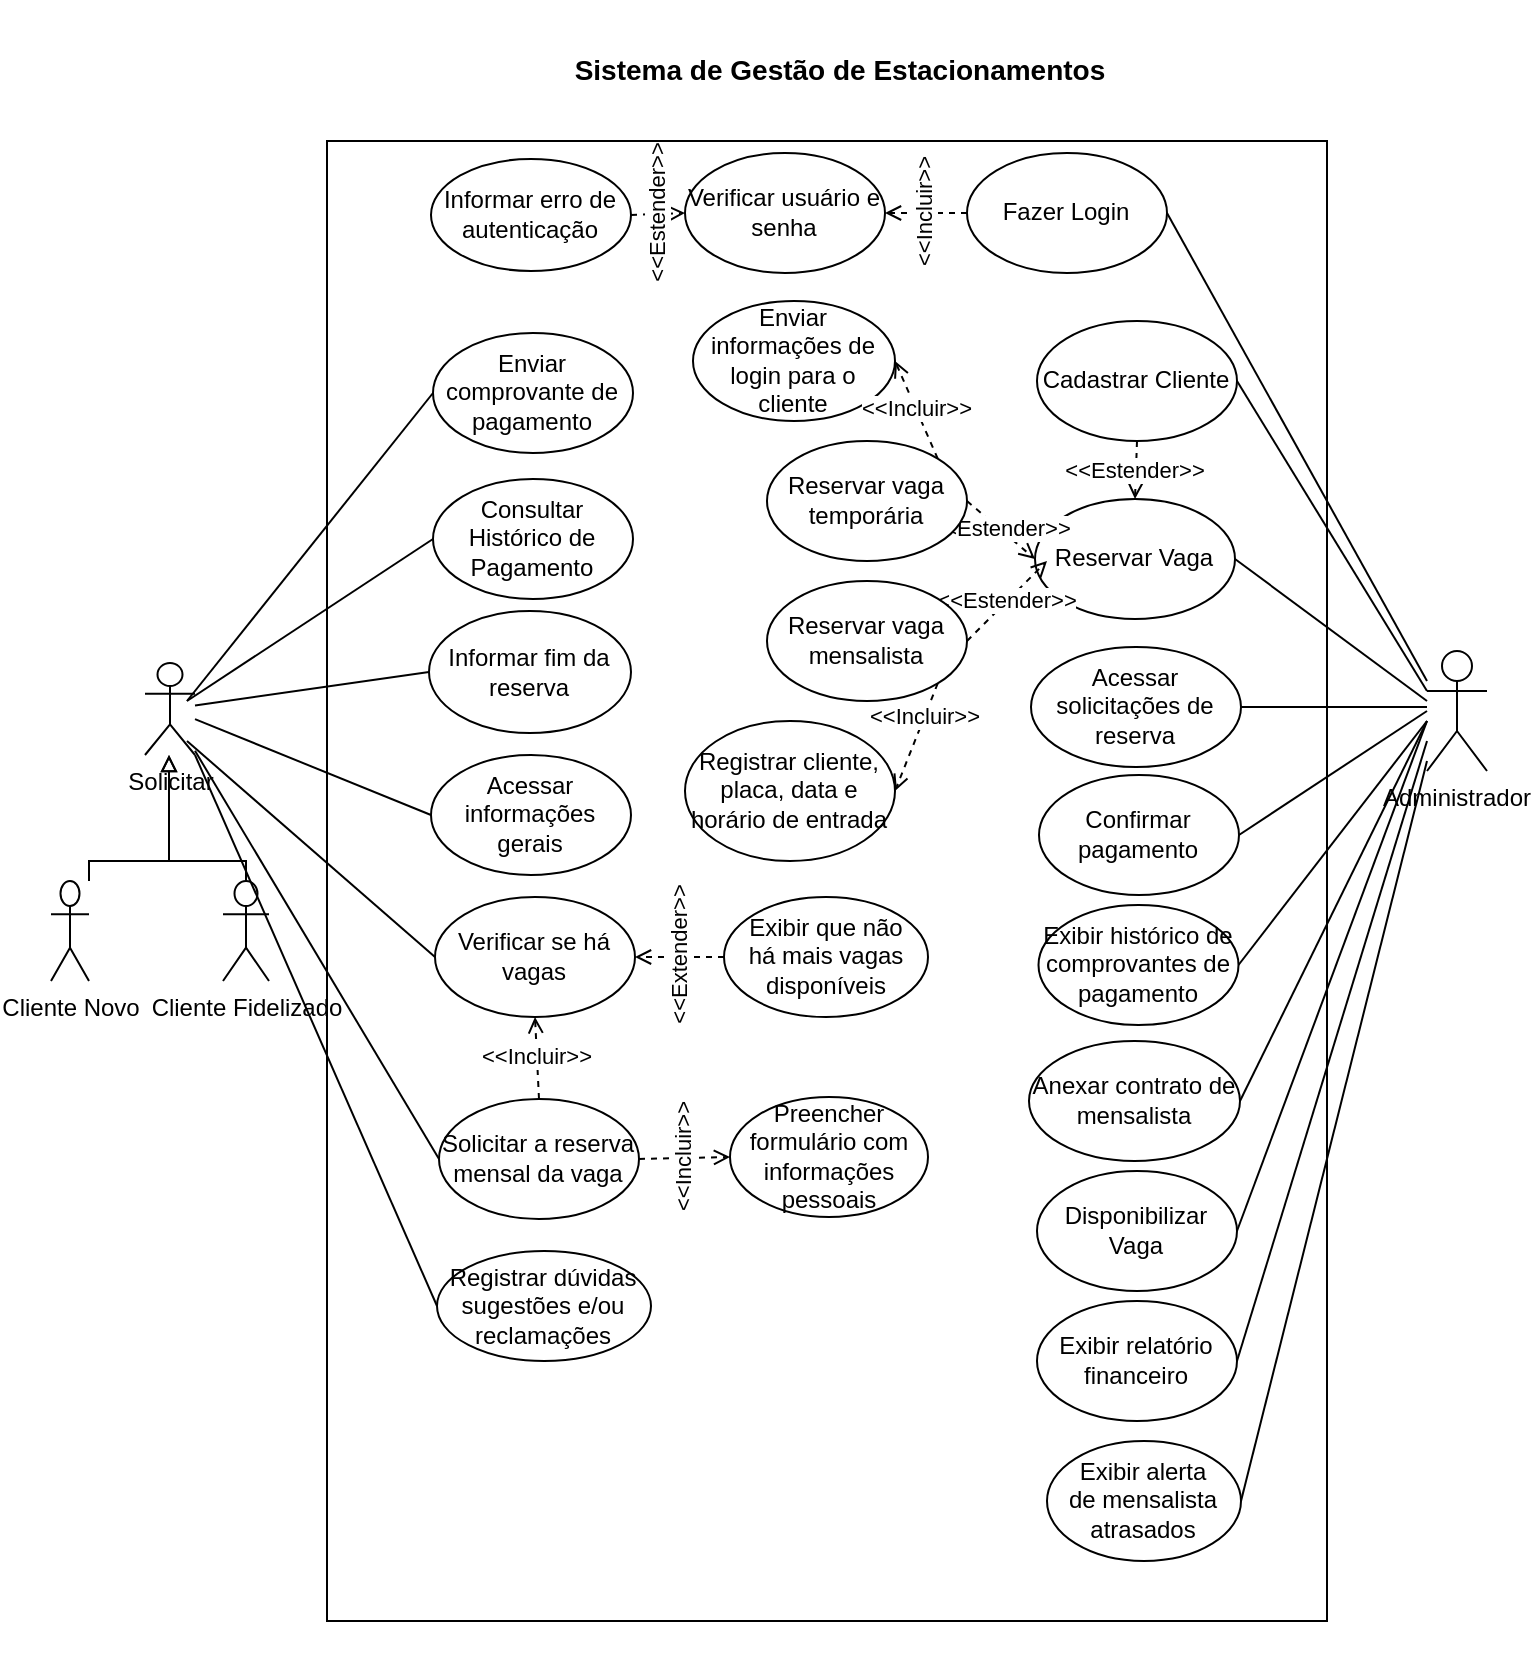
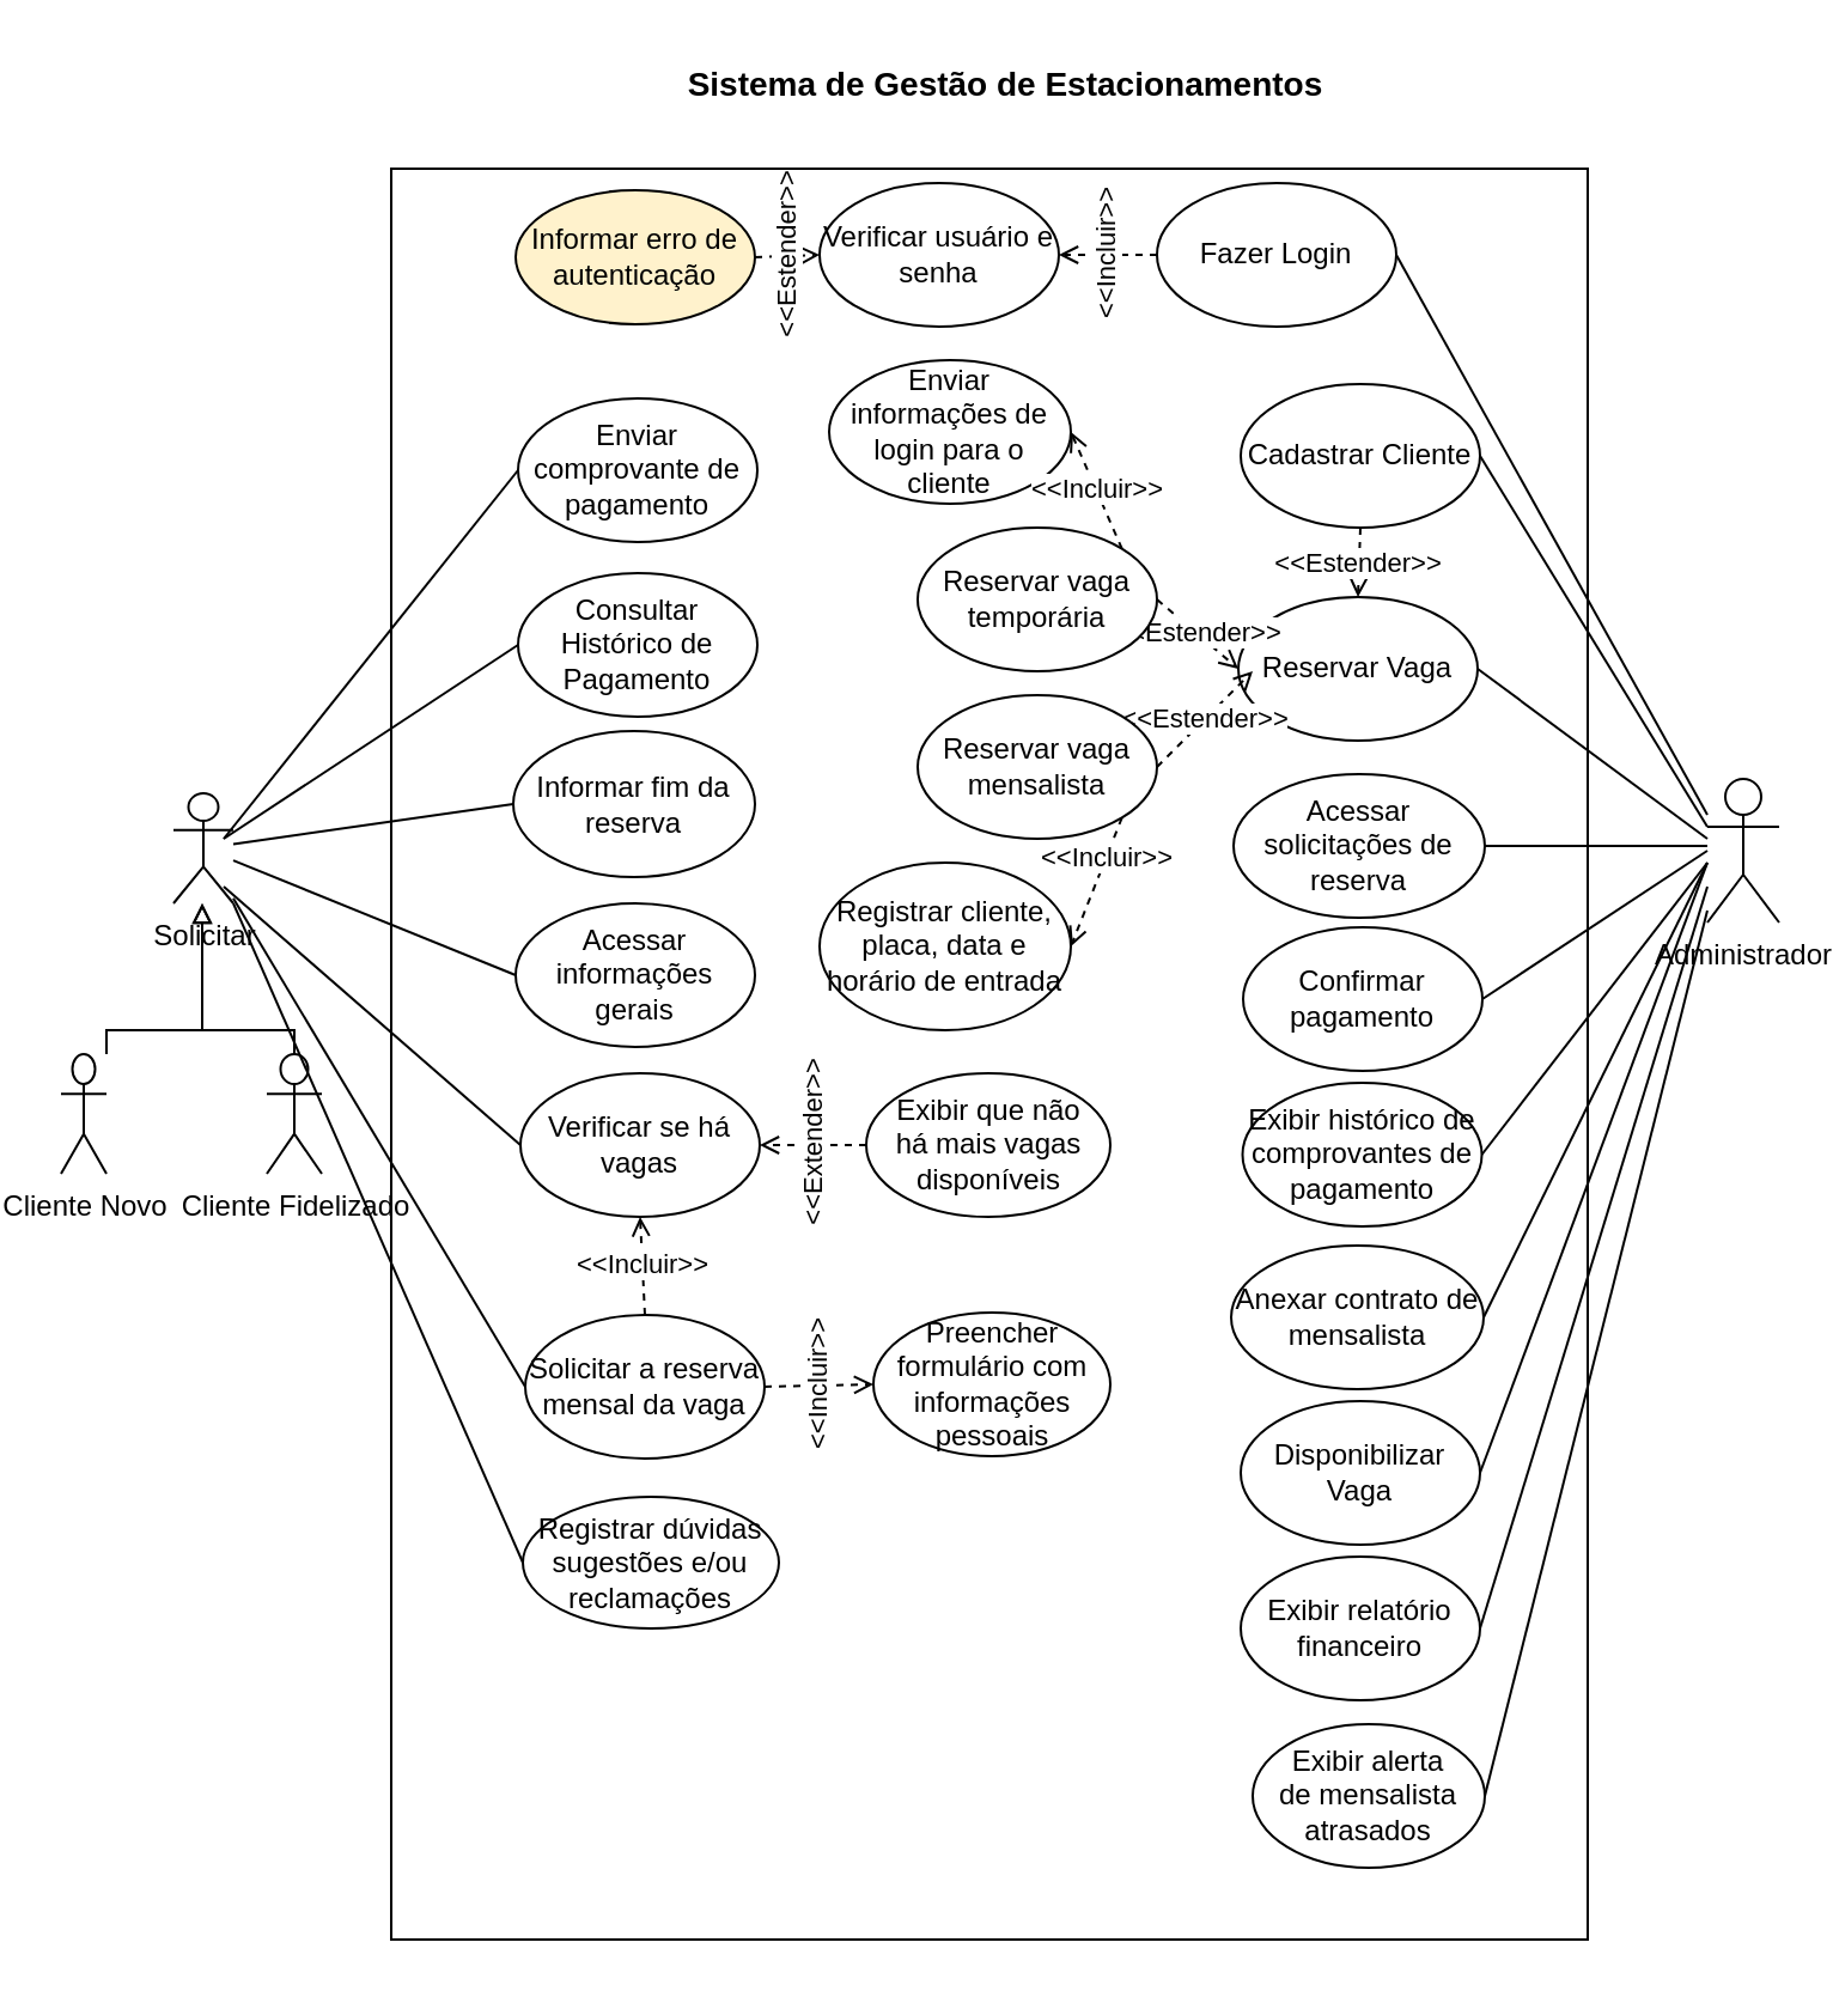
- <mxCell id="42" value="Informar erro de autenticação" style="ellipse;whiteSpace=wrap;html=1;" parent="1" vertex="1"><mxGeometry x="210" y="79" width="100" height="56" as="geometry" /></mxCell>
+ <mxCell id="42" value="Informar erro de autenticação" style="ellipse;whiteSpace=wrap;html=1;fillColor=#fff2cc;" parent="1" vertex="1"><mxGeometry x="210" y="79" width="100" height="56" as="geometry" /></mxCell>
